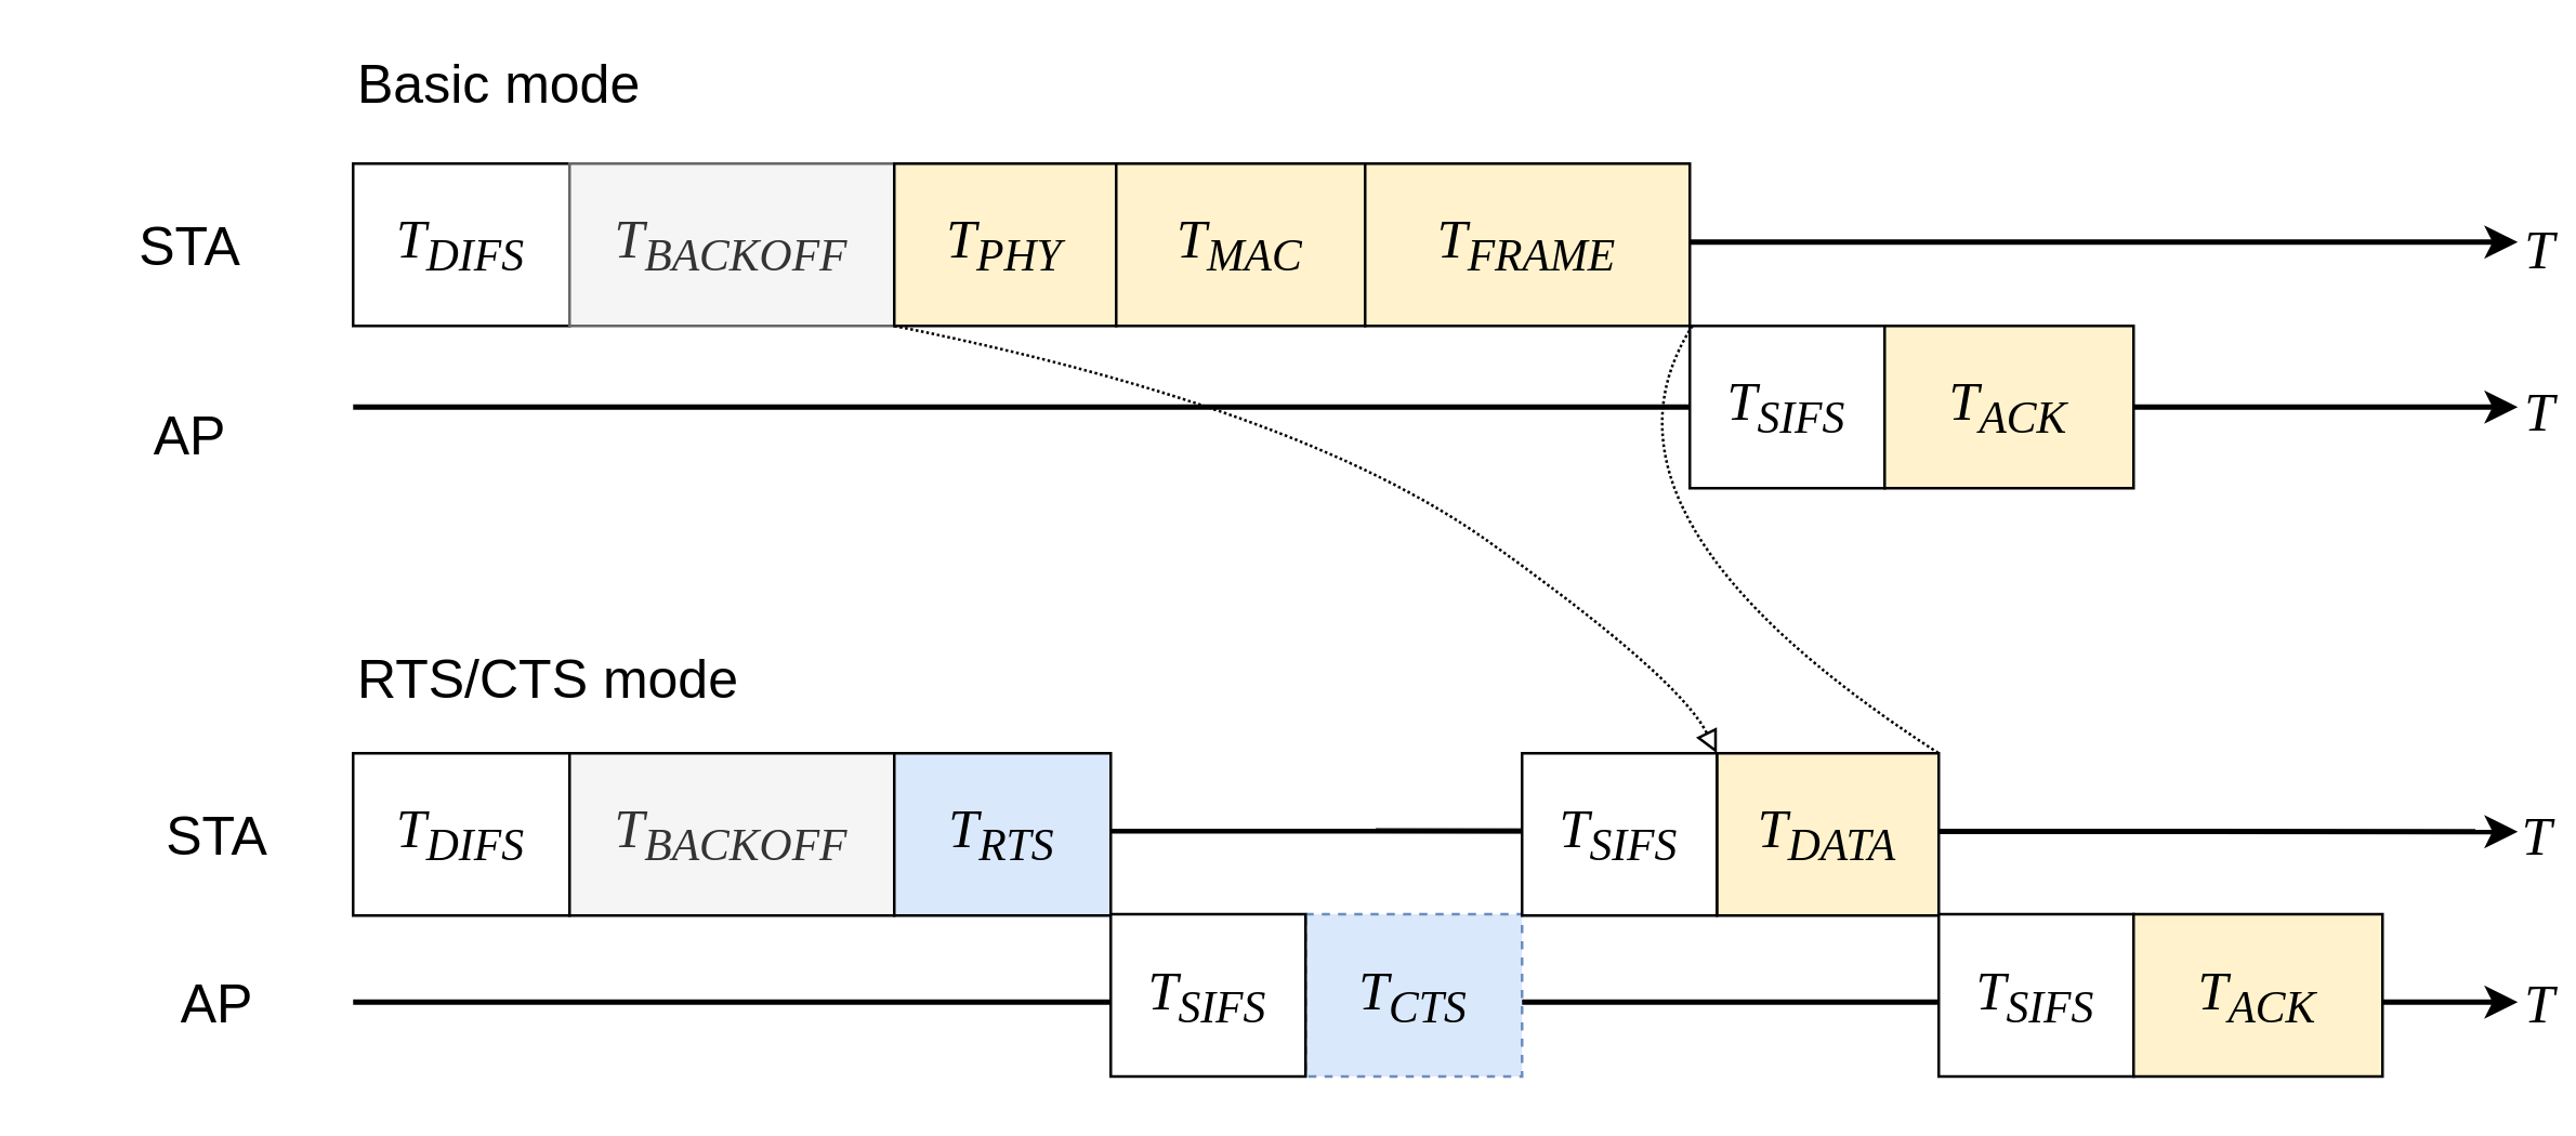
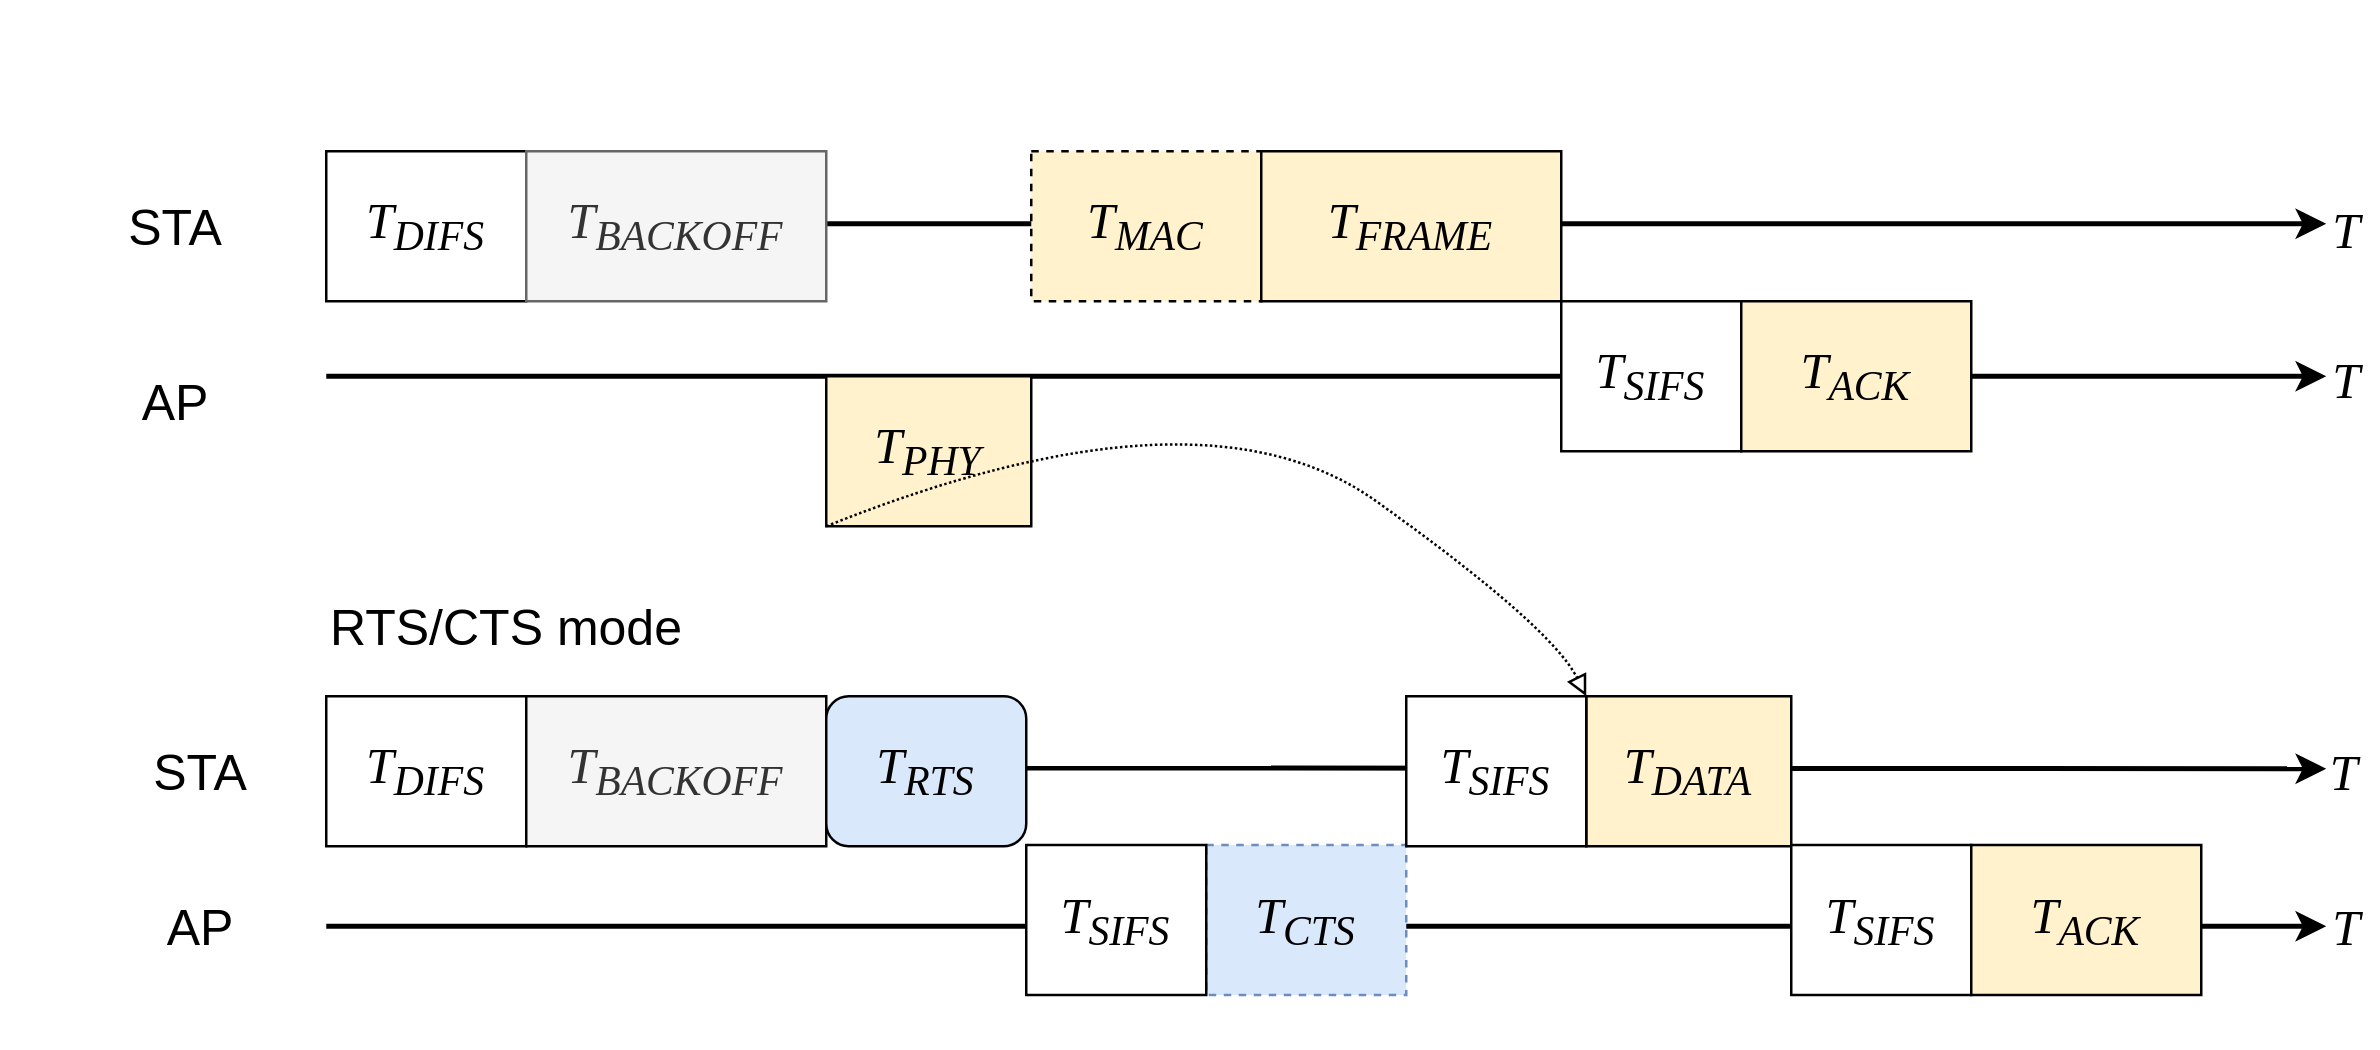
- <mxCell id="26" value="Basic mode" style="text;html=1;strokeColor=none;fillColor=none;align=left;verticalAlign=middle;whiteSpace=wrap;rounded=0;fontSize=20;fontStyle=0;fontFamily=Helvetica;" vertex="1" parent="1"><mxGeometry x="130" y="20" width="180" height="20" as="geometry" /></mxCell>
- <mxCell id="12" value="&lt;i&gt;&lt;font face=&quot;Georgia&quot;&gt;&lt;span style=&quot;font-size: 20px&quot;&gt;T&lt;sub&gt;PHY&lt;/sub&gt;&lt;/span&gt;&lt;/font&gt;&lt;/i&gt;" style="rounded=0;whiteSpace=wrap;html=1;fillColor=#fff2cc;strokeColor=#000000;" parent="1" vertex="1"><mxGeometry x="330" y="60" width="82" height="60" as="geometry" /></mxCell>
+ <mxCell id="12" value="&lt;i&gt;&lt;font face=&quot;Georgia&quot;&gt;&lt;span style=&quot;font-size: 20px&quot;&gt;T&lt;sub&gt;PHY&lt;/sub&gt;&lt;/span&gt;&lt;/font&gt;&lt;/i&gt;" style="rounded=0;whiteSpace=wrap;html=1;fillColor=#fff2cc;strokeColor=#000000;" parent="1" vertex="1"><mxGeometry x="330" y="150" width="82" height="60" as="geometry" /></mxCell>
- <mxCell id="13" value="&lt;i&gt;&lt;font face=&quot;Georgia&quot;&gt;&lt;span style=&quot;font-size: 20px&quot;&gt;T&lt;sub&gt;MAC&lt;/sub&gt;&lt;/span&gt;&lt;/font&gt;&lt;/i&gt;" style="rounded=0;whiteSpace=wrap;html=1;fillColor=#fff2cc;strokeColor=#000000;" parent="1" vertex="1"><mxGeometry x="412" y="60" width="92" height="60" as="geometry" /></mxCell>
+ <mxCell id="13" value="&lt;i&gt;&lt;font face=&quot;Georgia&quot;&gt;&lt;span style=&quot;font-size: 20px&quot;&gt;T&lt;sub&gt;MAC&lt;/sub&gt;&lt;/span&gt;&lt;/font&gt;&lt;/i&gt;" style="rounded=0;whiteSpace=wrap;html=1;fillColor=#fff2cc;strokeColor=#000000;dashed=1;" parent="1" vertex="1"><mxGeometry x="412" y="60" width="92" height="60" as="geometry" /></mxCell>
- <mxCell id="33" value="" style="endArrow=none;html=1;fontFamily=Helvetica;fontSize=20;exitX=1.008;exitY=1;exitDx=0;exitDy=0;exitPerimeter=0;entryX=1;entryY=0;entryDx=0;entryDy=0;entryPerimeter=0;endFill=0;curved=1;dashed=1;dashPattern=1 1;" edge="1" parent="1" source="14" target="21"><mxGeometry width="50" height="50" relative="1" as="geometry"><mxPoint x="340" y="130" as="sourcePoint" /><mxPoint x="654" y="288" as="targetPoint" /><Array as="points"><mxPoint x="580" y="190" /></Array></mxGeometry></mxCell>
- <mxCell id="27" value="&lt;span style=&quot;font-size: 20px&quot;&gt;&lt;i&gt;&lt;font face=&quot;Georgia&quot;&gt;T&lt;sub&gt;RTS&lt;/sub&gt;&lt;/font&gt;&lt;/i&gt;&lt;/span&gt;" style="rounded=0;whiteSpace=wrap;html=1;fillColor=#dae8fc;strokeColor=#000000;" vertex="1" parent="1"><mxGeometry x="330" y="278" width="80" height="60" as="geometry" /></mxCell>
+ <mxCell id="27" value="&lt;span style=&quot;font-size: 20px&quot;&gt;&lt;i&gt;&lt;font face=&quot;Georgia&quot;&gt;T&lt;sub&gt;RTS&lt;/sub&gt;&lt;/font&gt;&lt;/i&gt;&lt;/span&gt;" style="whiteSpace=wrap;html=1;fillColor=#dae8fc;strokeColor=#000000;rounded=1;" vertex="1" parent="1"><mxGeometry x="330" y="278" width="80" height="60" as="geometry" /></mxCell>
